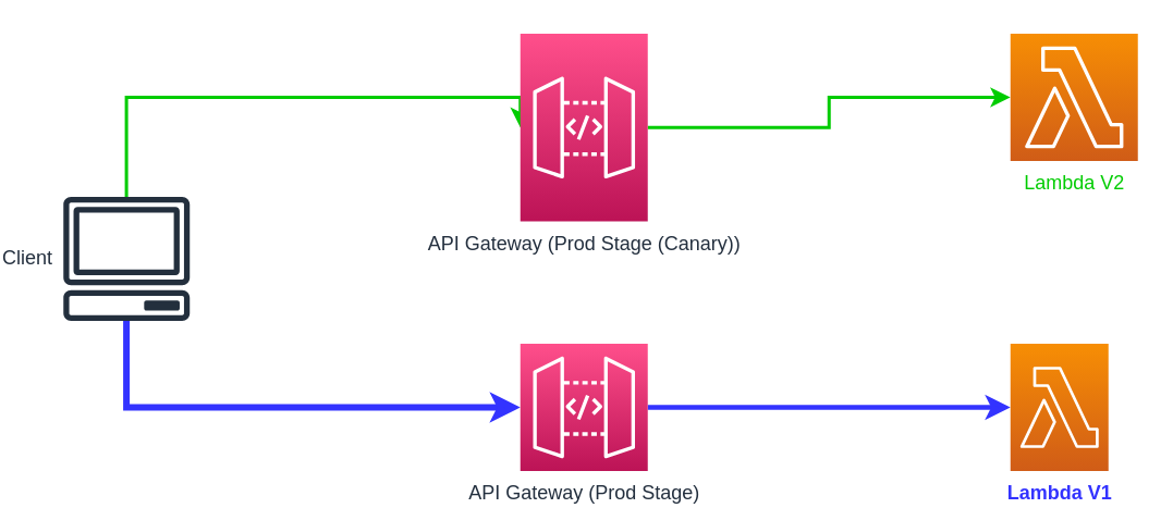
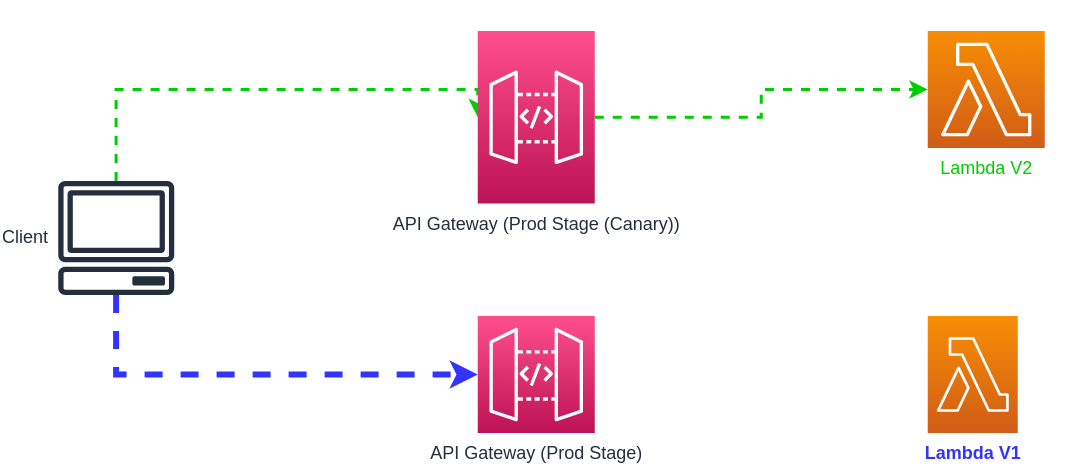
- <mxCell id="2" style="edgeStyle=orthogonalEdgeStyle;rounded=0;orthogonalLoop=1;jettySize=auto;html=1;entryX=0;entryY=0.5;entryDx=0;entryDy=0;entryPerimeter=0;strokeColor=#00CC00;strokeWidth=2;" edge="1" parent="1" source="4" target="8"><mxGeometry relative="1" as="geometry"><Array as="points"><mxPoint x="59" y="59" /></Array></mxGeometry></mxCell>
+ <mxCell id="2" style="edgeStyle=orthogonalEdgeStyle;rounded=0;orthogonalLoop=1;jettySize=auto;html=1;entryX=0;entryY=0.5;entryDx=0;entryDy=0;entryPerimeter=0;strokeColor=#00CC00;strokeWidth=2;dashed=1;" edge="1" parent="1" source="4" target="8"><mxGeometry relative="1" as="geometry"><Array as="points"><mxPoint x="59" y="59" /></Array></mxGeometry></mxCell>
- <mxCell id="7" style="edgeStyle=orthogonalEdgeStyle;rounded=0;orthogonalLoop=1;jettySize=auto;html=1;strokeWidth=2;strokeColor=#00cc00;" edge="1" parent="1" source="8" target="9"><mxGeometry relative="1" as="geometry" /></mxCell>
+ <mxCell id="7" style="edgeStyle=orthogonalEdgeStyle;rounded=0;orthogonalLoop=1;jettySize=auto;html=1;strokeWidth=2;strokeColor=#00cc00;dashed=1;" edge="1" parent="1" source="8" target="9"><mxGeometry relative="1" as="geometry" /></mxCell>
- <mxCell id="3" style="edgeStyle=orthogonalEdgeStyle;rounded=0;orthogonalLoop=1;jettySize=auto;html=1;strokeWidth=4;strokeColor=#3333FF;" edge="1" parent="1" source="4" target="6"><mxGeometry relative="1" as="geometry"><Array as="points"><mxPoint x="59" y="249" /></Array></mxGeometry></mxCell>
+ <mxCell id="3" style="edgeStyle=orthogonalEdgeStyle;rounded=0;orthogonalLoop=1;jettySize=auto;html=1;strokeWidth=4;strokeColor=#3333FF;dashed=1;" edge="1" parent="1" source="4" target="6"><mxGeometry relative="1" as="geometry"><Array as="points"><mxPoint x="59" y="249" /></Array></mxGeometry></mxCell>
- <mxCell id="5" style="edgeStyle=orthogonalEdgeStyle;rounded=0;orthogonalLoop=1;jettySize=auto;html=1;strokeWidth=3;strokeColor=#3333ff;" edge="1" parent="1" source="6" target="10"><mxGeometry relative="1" as="geometry" /></mxCell>
